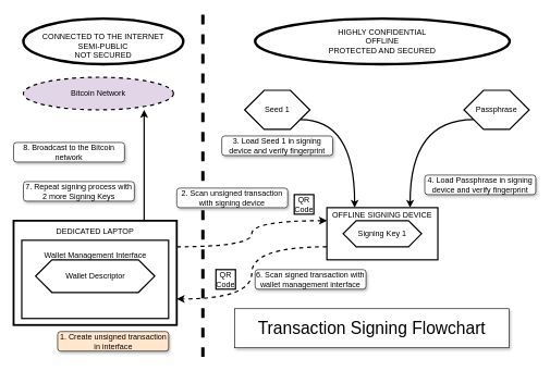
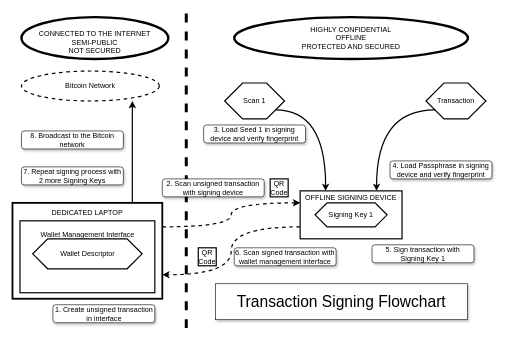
- <mxCell id="14" value="Bitcoin Network" style="ellipse;whiteSpace=wrap;html=1;dashed=1;strokeWidth=2;fillColor=#e1d5e7;" parent="1" vertex="1"><mxGeometry x="35" y="118" width="230" height="50" as="geometry" /></mxCell>
+ <mxCell id="14" value="Bitcoin Network" style="ellipse;whiteSpace=wrap;html=1;dashed=1;strokeWidth=2;" parent="1" vertex="1"><mxGeometry x="35" y="118" width="230" height="50" as="geometry" /></mxCell>
- <mxCell id="17" value="Seed 1" style="whiteSpace=wrap;html=1;shape=mxgraph.basic.octagon2;align=center;verticalAlign=middle;dx=15;strokeWidth=2;" parent="1" vertex="1"><mxGeometry x="374" y="138" width="100" height="60" as="geometry" /></mxCell>
+ <mxCell id="17" value="Scan 1" style="whiteSpace=wrap;html=1;shape=mxgraph.basic.octagon2;align=center;verticalAlign=middle;dx=15;strokeWidth=2;" parent="1" vertex="1"><mxGeometry x="374" y="138" width="100" height="60" as="geometry" /></mxCell>
- <mxCell id="8" value="Passphrase" style="whiteSpace=wrap;html=1;shape=mxgraph.basic.octagon2;align=center;verticalAlign=middle;dx=15;strokeWidth=2;" parent="1" vertex="1"><mxGeometry x="710" y="138" width="100" height="60" as="geometry" /></mxCell>
+ <mxCell id="8" value="Transaction" style="whiteSpace=wrap;html=1;shape=mxgraph.basic.octagon2;align=center;verticalAlign=middle;dx=15;strokeWidth=2;" parent="1" vertex="1"><mxGeometry x="710" y="138" width="100" height="60" as="geometry" /></mxCell>
- <mxCell id="27" value="8. Broadcast to the Bitcoin network" style="rounded=1;whiteSpace=wrap;html=1;shadow=1;glass=0;" parent="1" vertex="1"><mxGeometry x="20" y="218" width="170" height="30" as="geometry" /></mxCell>
+ <mxCell id="27" value="8. Broadcast to the Bitcoin network" style="rounded=1;whiteSpace=wrap;html=1;shadow=1;glass=0;" parent="1" vertex="1"><mxGeometry x="35" y="218" width="170" height="30" as="geometry" /></mxCell>
- <mxCell id="18" value="2. Scan unsigned transaction with signing device" style="rounded=1;whiteSpace=wrap;html=1;shadow=1;glass=0;" parent="1" vertex="1"><mxGeometry x="270" y="288" width="170" height="30" as="geometry" /></mxCell>
+ <mxCell id="18" value="2. Scan unsigned transaction with signing device" style="rounded=1;whiteSpace=wrap;html=1;shadow=1;glass=0;" parent="1" vertex="1"><mxGeometry x="270" y="298" width="170" height="30" as="geometry" /></mxCell>
+ <mxCell id="23" value="5. Sign transaction with &lt;br&gt;Signing Key 1" style="rounded=1;whiteSpace=wrap;html=1;shadow=1;glass=0;" parent="1" vertex="1"><mxGeometry x="620" y="408" width="170" height="30" as="geometry" /></mxCell>
- <mxCell id="20" value="1. Create unsigned transaction in interface" style="rounded=1;whiteSpace=wrap;html=1;shadow=1;glass=0;fillColor=#ffe6cc;" parent="1" vertex="1"><mxGeometry x="87.5" y="508" width="170" height="30" as="geometry" /></mxCell>
+ <mxCell id="20" value="1. Create unsigned transaction in interface" style="rounded=1;whiteSpace=wrap;html=1;shadow=1;glass=0;" parent="1" vertex="1"><mxGeometry x="87.5" y="508" width="170" height="30" as="geometry" /></mxCell>
